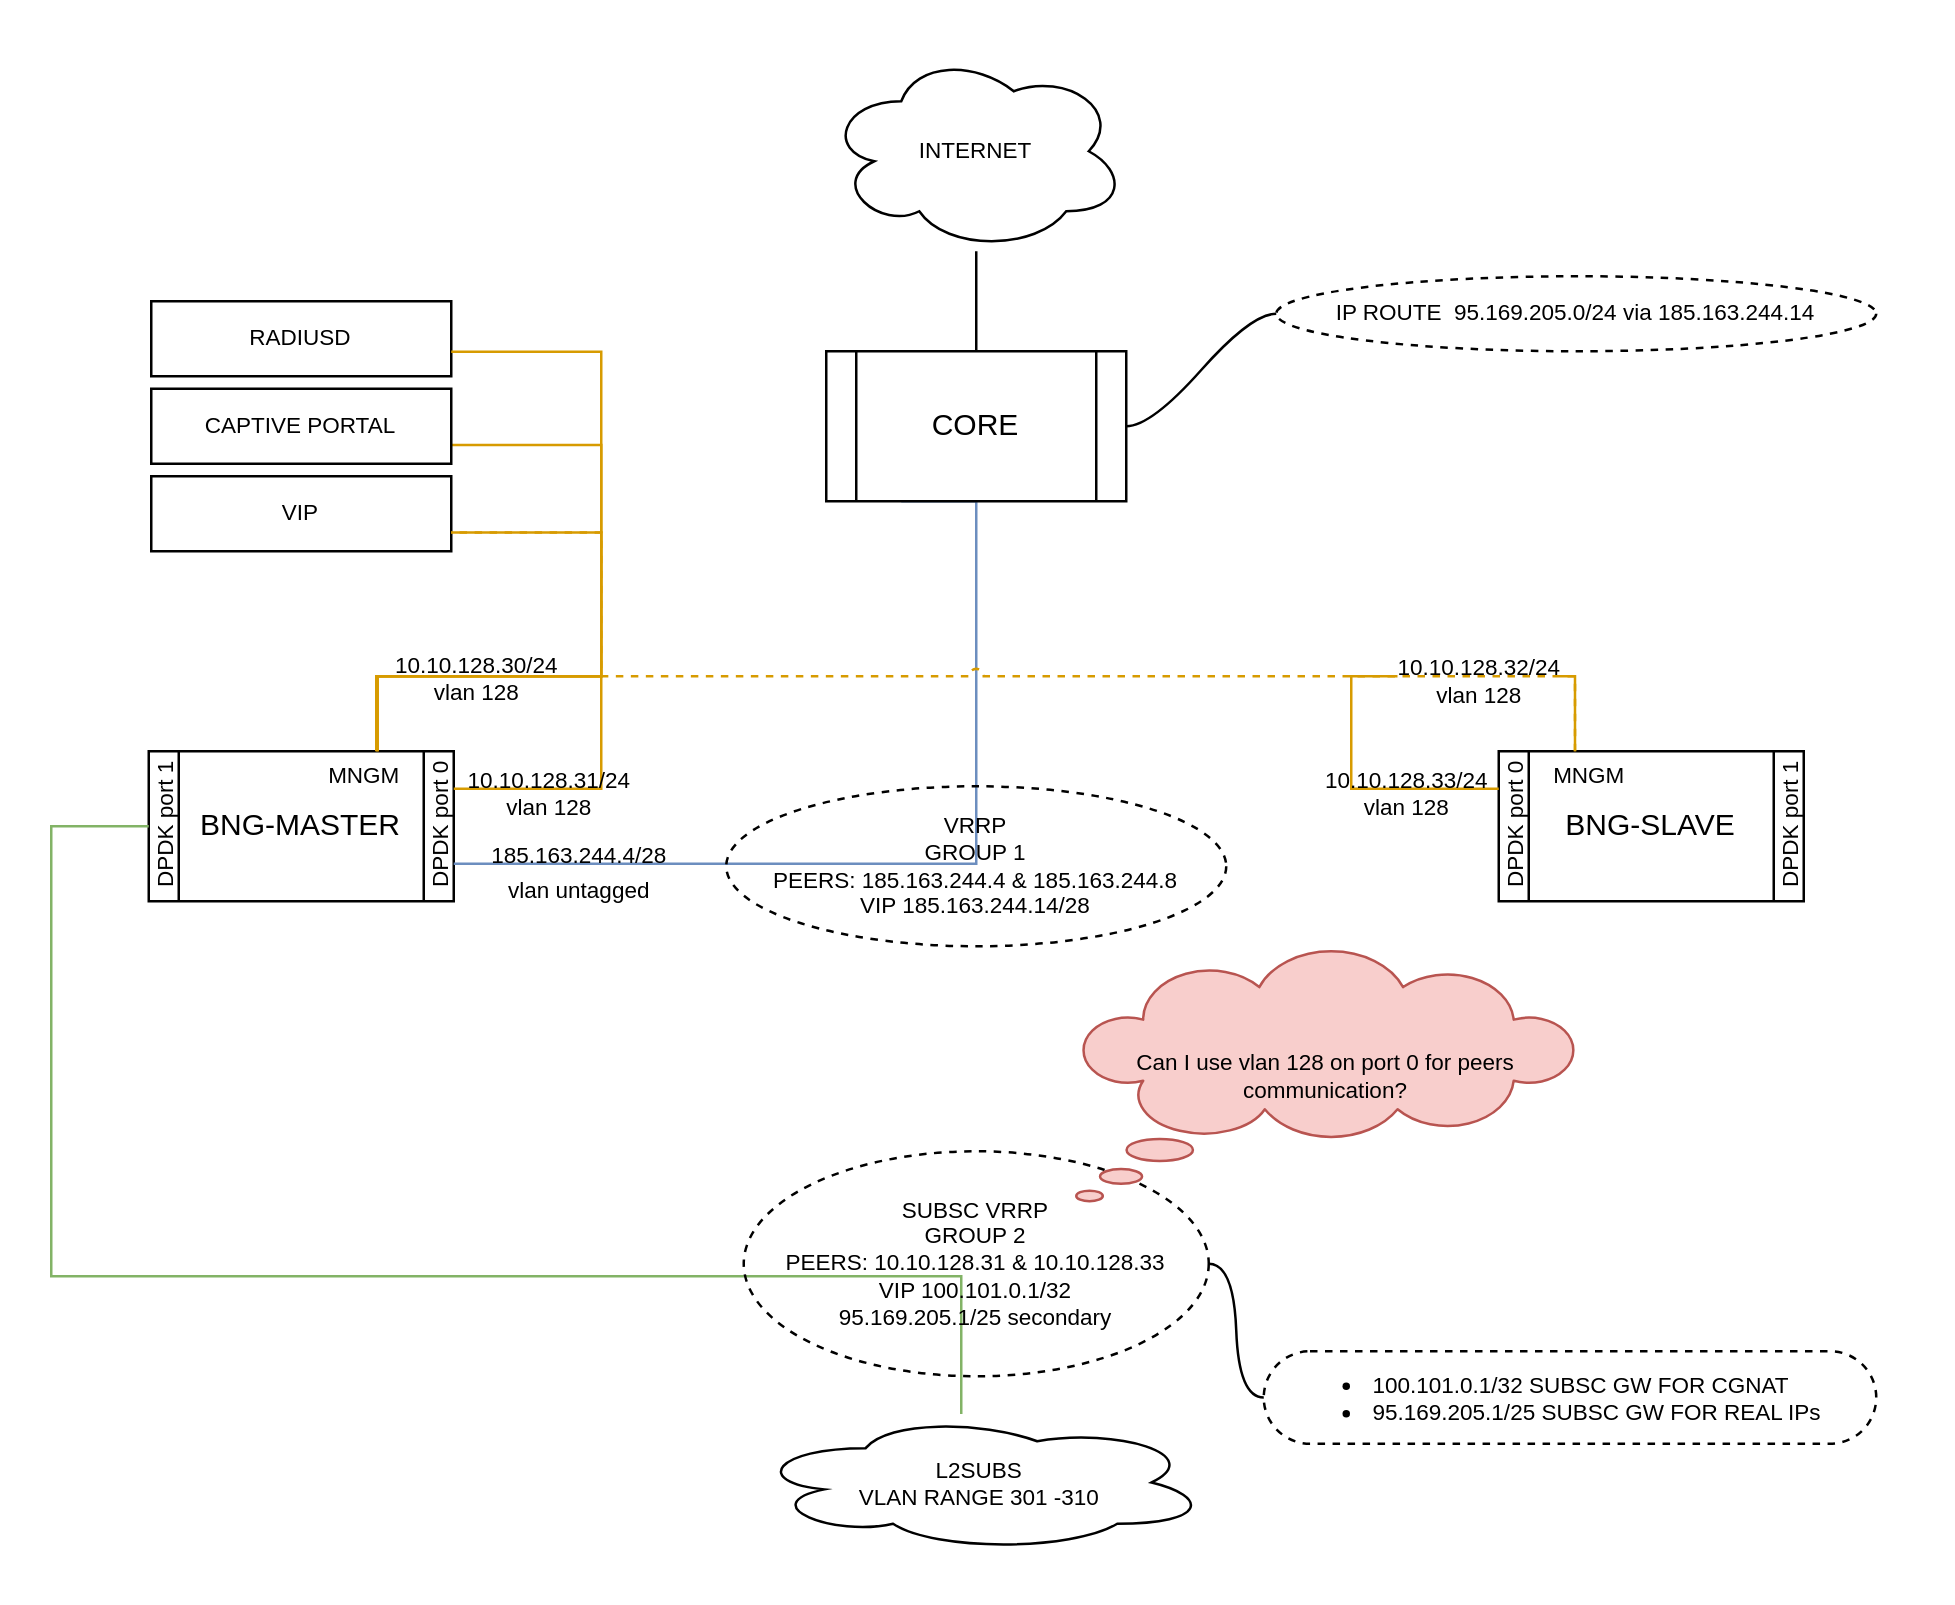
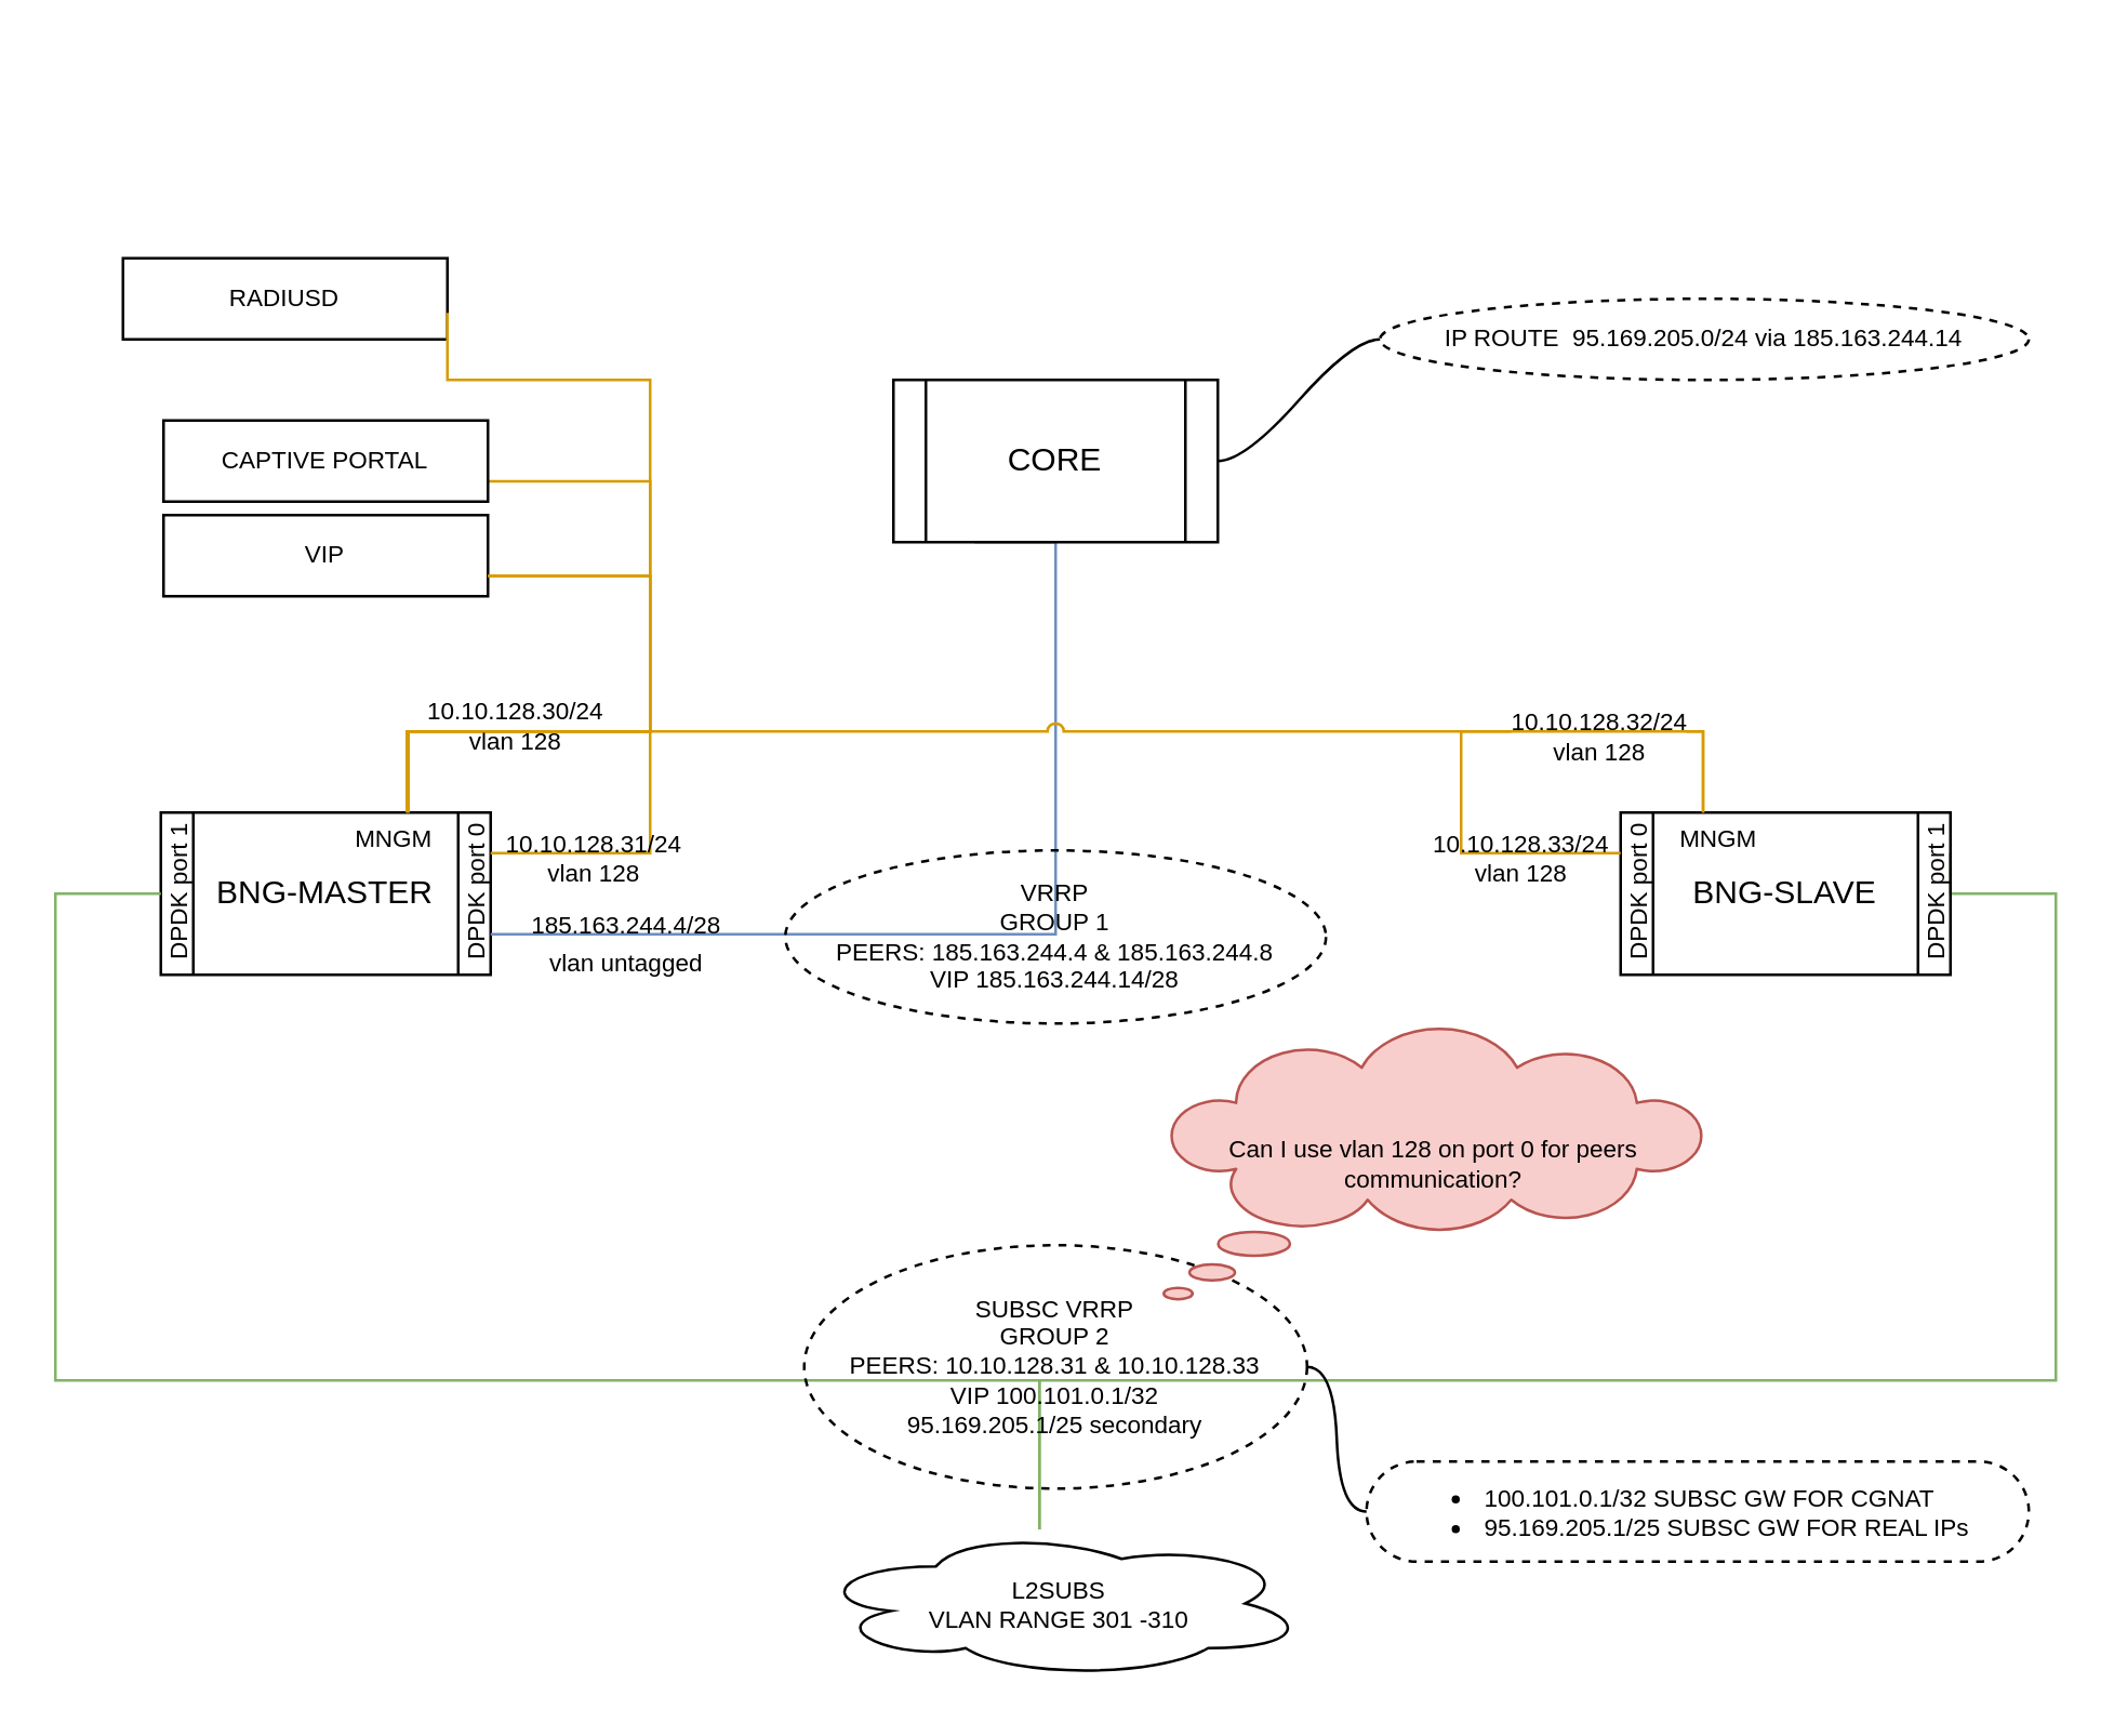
- <mxCell id="13" value="INTERNET" style="ellipse;shape=cloud;whiteSpace=wrap;html=1;fontSize=9;" parent="1" vertex="1"><mxGeometry x="330" y="20" width="120" height="80" as="geometry" /></mxCell>
- <mxCell id="12" style="edgeStyle=orthogonalEdgeStyle;rounded=0;orthogonalLoop=1;jettySize=auto;html=1;fontSize=9;endArrow=none;endFill=0;" parent="1" source="13" target="11" edge="1"><mxGeometry relative="1" as="geometry" /></mxCell>
- <mxCell id="30" value="RADIUSD" style="rounded=0;whiteSpace=wrap;html=1;fontSize=9;fillColor=none;" parent="1" vertex="1"><mxGeometry x="60" y="120" width="120" height="30" as="geometry" /></mxCell>
+ <mxCell id="30" value="RADIUSD" style="rounded=0;whiteSpace=wrap;html=1;fontSize=9;fillColor=none;" parent="1" vertex="1"><mxGeometry x="45" y="95" width="120" height="30" as="geometry" /></mxCell>
- <mxCell id="35" style="edgeStyle=orthogonalEdgeStyle;rounded=0;orthogonalLoop=1;jettySize=auto;html=1;exitX=0.25;exitY=0;exitDx=0;exitDy=0;entryX=1;entryY=0.75;entryDx=0;entryDy=0;fontSize=9;endArrow=none;endFill=0;fillColor=#ffe6cc;strokeColor=#d79b00;jumpStyle=arc;dashed=1;" parent="1" source="24" target="31" edge="1"><mxGeometry relative="1" as="geometry"><Array as="points"><mxPoint x="630" y="270" /><mxPoint x="240" y="270" /><mxPoint x="240" y="213" /><mxPoint x="180" y="213" /></Array></mxGeometry></mxCell>
+ <mxCell id="35" style="edgeStyle=orthogonalEdgeStyle;rounded=0;orthogonalLoop=1;jettySize=auto;html=1;exitX=0.25;exitY=0;exitDx=0;exitDy=0;entryX=1;entryY=0.75;entryDx=0;entryDy=0;fontSize=9;endArrow=none;endFill=0;fillColor=#ffe6cc;strokeColor=#d79b00;jumpStyle=arc;" parent="1" source="24" target="31" edge="1"><mxGeometry relative="1" as="geometry"><Array as="points"><mxPoint x="630" y="270" /><mxPoint x="240" y="270" /><mxPoint x="240" y="213" /><mxPoint x="180" y="213" /></Array></mxGeometry></mxCell>
+ <mxCell id="17" style="edgeStyle=orthogonalEdgeStyle;rounded=0;orthogonalLoop=1;jettySize=auto;html=1;entryX=1;entryY=0.25;entryDx=0;entryDy=0;fontSize=9;endArrow=none;endFill=0;fillColor=#d5e8d4;strokeColor=#82b366;" parent="1" source="19" target="24" edge="1"><mxGeometry relative="1" as="geometry"><Array as="points"><mxPoint x="384" y="510" /><mxPoint x="760" y="510" /><mxPoint x="760" y="330" /><mxPoint x="721" y="330" /></Array></mxGeometry></mxCell>
